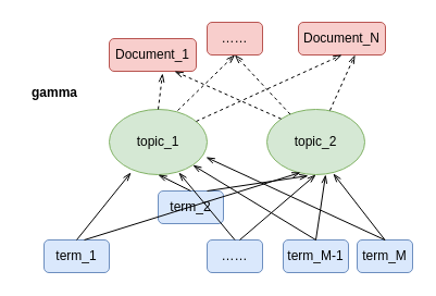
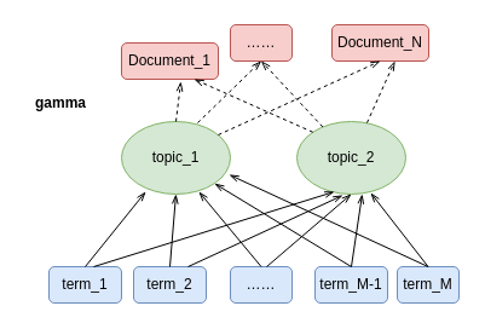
- <mxCell id="5" value="term_2" style="rounded=1;whiteSpace=wrap;html=1;fillColor=#dae8fc;strokeColor=#6c8ebf;" vertex="1" parent="1"><mxGeometry x="145" y="175" width="60" height="30" as="geometry" /></mxCell>
+ <mxCell id="5" value="term_2" style="rounded=1;whiteSpace=wrap;html=1;fillColor=#dae8fc;strokeColor=#6c8ebf;" vertex="1" parent="1"><mxGeometry x="110" y="220" width="60" height="30" as="geometry" /></mxCell>
